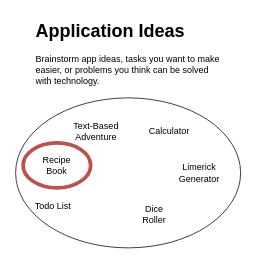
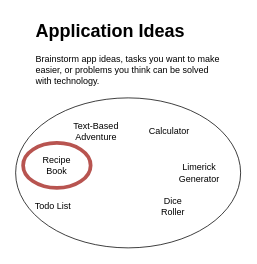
- <mxCell id="7" value="Dice Roller" style="text;html=1;align=center;verticalAlign=middle;whiteSpace=wrap;rounded=0;" parent="1" vertex="1"><mxGeometry x="175" y="270" width="60" height="30" as="geometry" /></mxCell>
+ <mxCell id="7" value="Dice Roller" style="text;html=1;align=center;verticalAlign=middle;whiteSpace=wrap;rounded=0;" parent="1" vertex="1"><mxGeometry x="200" y="260" width="60" height="30" as="geometry" /></mxCell>
